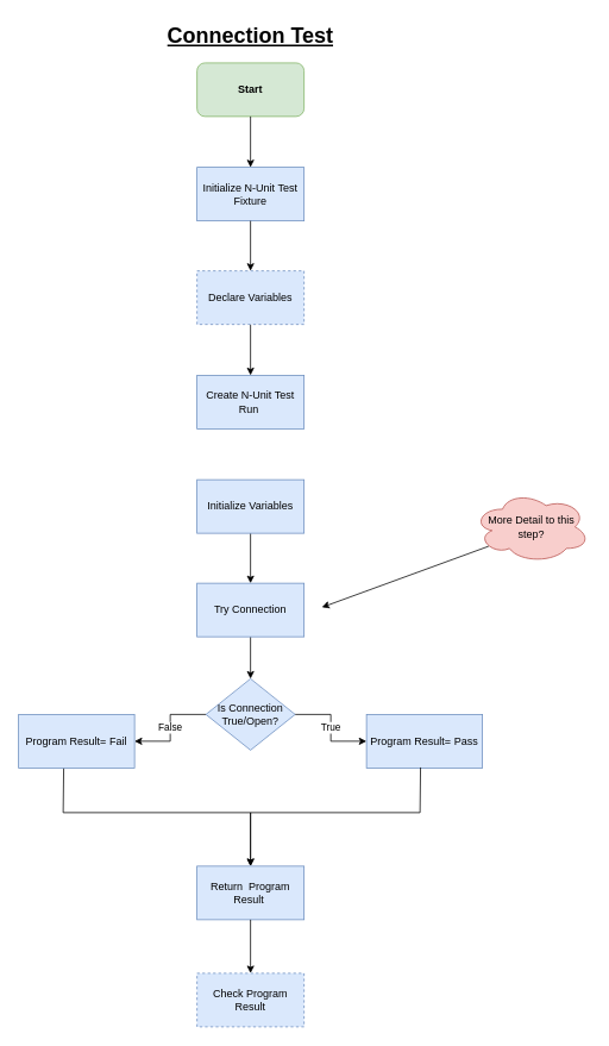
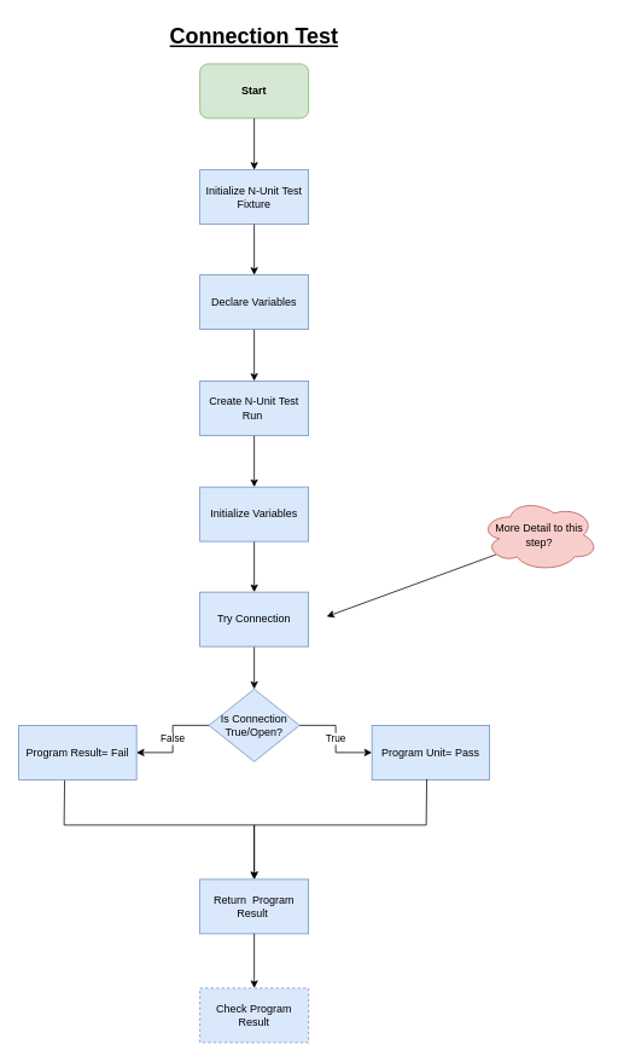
- <mxCell id="6" value="Declare Variables" style="rounded=0;whiteSpace=wrap;html=1;fillColor=#dae8fc;strokeColor=#6c8ebf;dashed=1;" parent="1" vertex="1"><mxGeometry x="220" y="303" width="120" height="60" as="geometry" /></mxCell>
+ <mxCell id="6" value="Declare Variables" style="rounded=0;whiteSpace=wrap;html=1;fillColor=#dae8fc;strokeColor=#6c8ebf;" parent="1" vertex="1"><mxGeometry x="220" y="303" width="120" height="60" as="geometry" /></mxCell>
+ <mxCell id="8" value="" style="edgeStyle=orthogonalEdgeStyle;rounded=0;orthogonalLoop=1;jettySize=auto;html=1;" parent="1" source="9" target="11" edge="1"><mxGeometry relative="1" as="geometry" /></mxCell>
- <mxCell id="18" value="Program Result= Pass" style="whiteSpace=wrap;html=1;fillColor=#dae8fc;strokeColor=#6c8ebf;rounded=0;" parent="1" vertex="1"><mxGeometry x="410" y="800" width="130" height="60" as="geometry" /></mxCell>
+ <mxCell id="18" value="Program Unit= Pass" style="whiteSpace=wrap;html=1;fillColor=#dae8fc;strokeColor=#6c8ebf;rounded=0;" parent="1" vertex="1"><mxGeometry x="410" y="800" width="130" height="60" as="geometry" /></mxCell>
